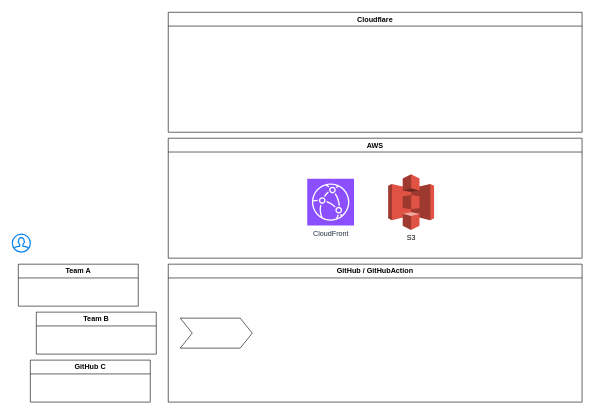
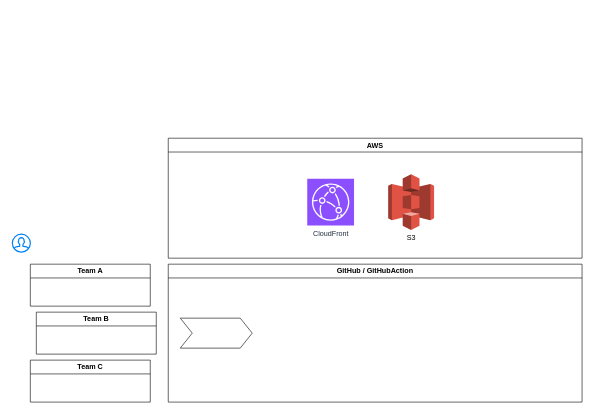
- <mxCell id="3" value="Cloudflare" style="swimlane;whiteSpace=wrap;html=1;" vertex="1" parent="1"><mxGeometry x="280" y="20" width="690" height="200" as="geometry" /></mxCell>
- <mxCell id="9" value="Team A" style="swimlane;whiteSpace=wrap;html=1;" vertex="1" parent="1"><mxGeometry x="30" y="440" width="200" height="70" as="geometry" /></mxCell>
+ <mxCell id="9" value="Team A" style="swimlane;whiteSpace=wrap;html=1;" vertex="1" parent="1"><mxGeometry x="50" y="440" width="200" height="70" as="geometry" /></mxCell>
- <mxCell id="11" value="GitHub C" style="swimlane;whiteSpace=wrap;html=1;" vertex="1" parent="1"><mxGeometry x="50" y="600" width="200" height="70" as="geometry" /></mxCell>
+ <mxCell id="11" value="Team C" style="swimlane;whiteSpace=wrap;html=1;" vertex="1" parent="1"><mxGeometry x="50" y="600" width="200" height="70" as="geometry" /></mxCell>
